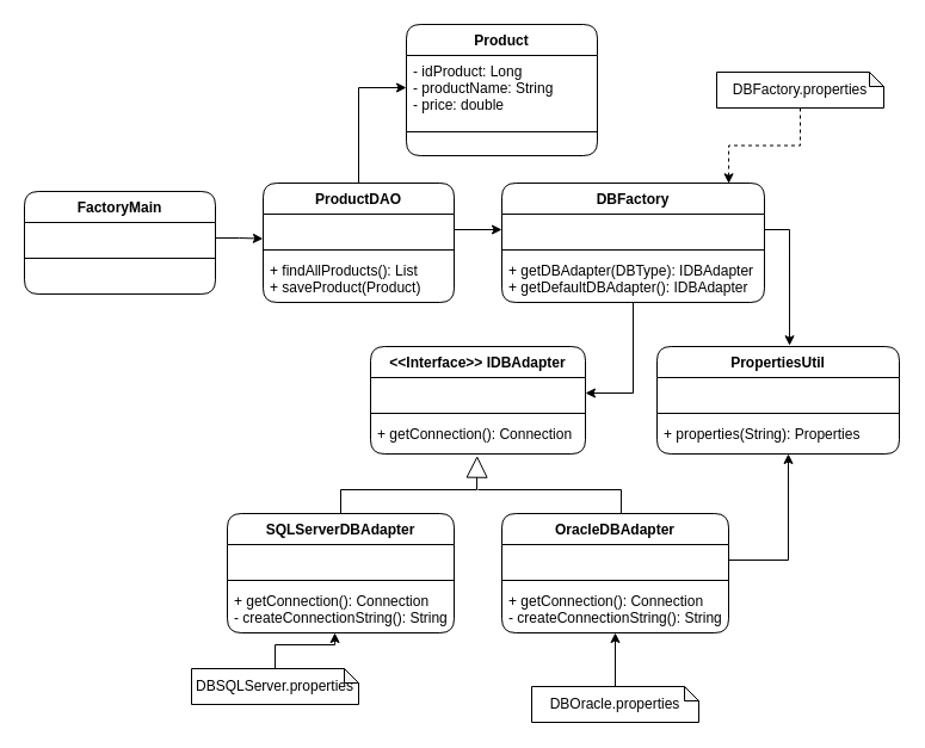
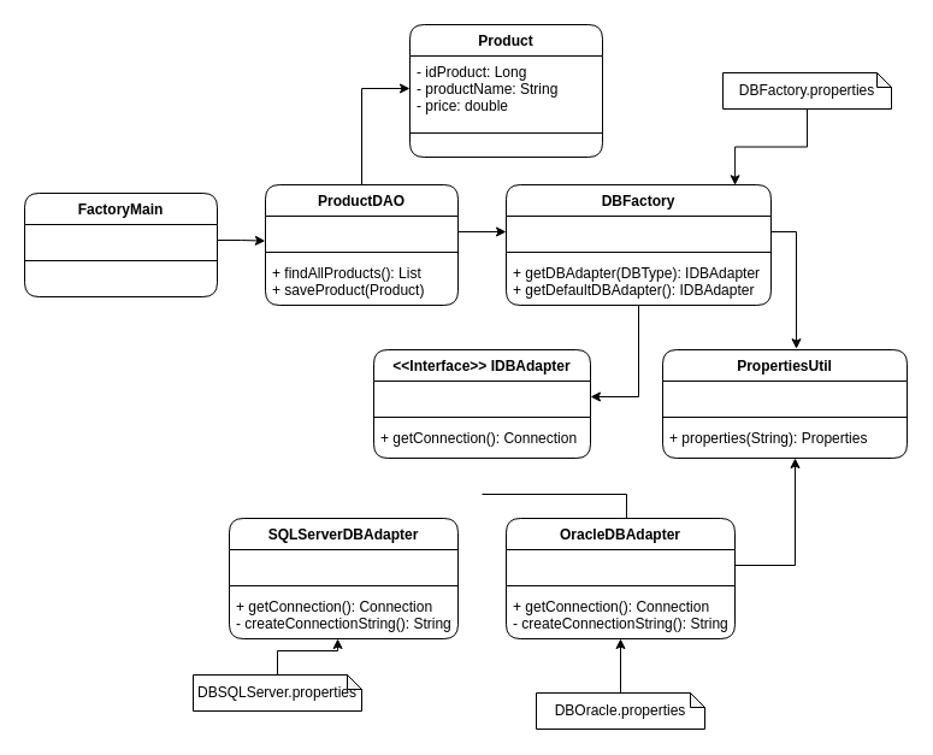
- <mxCell id="37" style="edgeStyle=orthogonalEdgeStyle;rounded=0;orthogonalLoop=1;jettySize=auto;html=1;entryX=0.864;entryY=0.003;entryDx=0;entryDy=0;entryPerimeter=0;dashed=1;" edge="1" parent="1" source="38" target="16"><mxGeometry relative="1" as="geometry"><mxPoint x="610" y="150" as="targetPoint" /></mxGeometry></mxCell>
+ <mxCell id="37" style="edgeStyle=orthogonalEdgeStyle;rounded=0;orthogonalLoop=1;jettySize=auto;html=1;entryX=0.864;entryY=0.003;entryDx=0;entryDy=0;entryPerimeter=0;" edge="1" parent="1" source="38" target="16"><mxGeometry relative="1" as="geometry"><mxPoint x="610" y="150" as="targetPoint" /></mxGeometry></mxCell>
- <mxCell id="46" value="" style="endArrow=block;endSize=16;endFill=0;html=1;rounded=0;exitX=0.5;exitY=0;exitDx=0;exitDy=0;entryX=0.496;entryY=1.053;entryDx=0;entryDy=0;entryPerimeter=0;" edge="1" parent="1" source="28" target="23"><mxGeometry x="-0.25" y="-10" width="160" relative="1" as="geometry"><mxPoint x="90" y="379.31" as="sourcePoint" /><mxPoint x="250" y="379.31" as="targetPoint" /><Array as="points"><mxPoint x="285" y="410" /><mxPoint x="399" y="410" /></Array><mxPoint as="offset" /></mxGeometry></mxCell>
